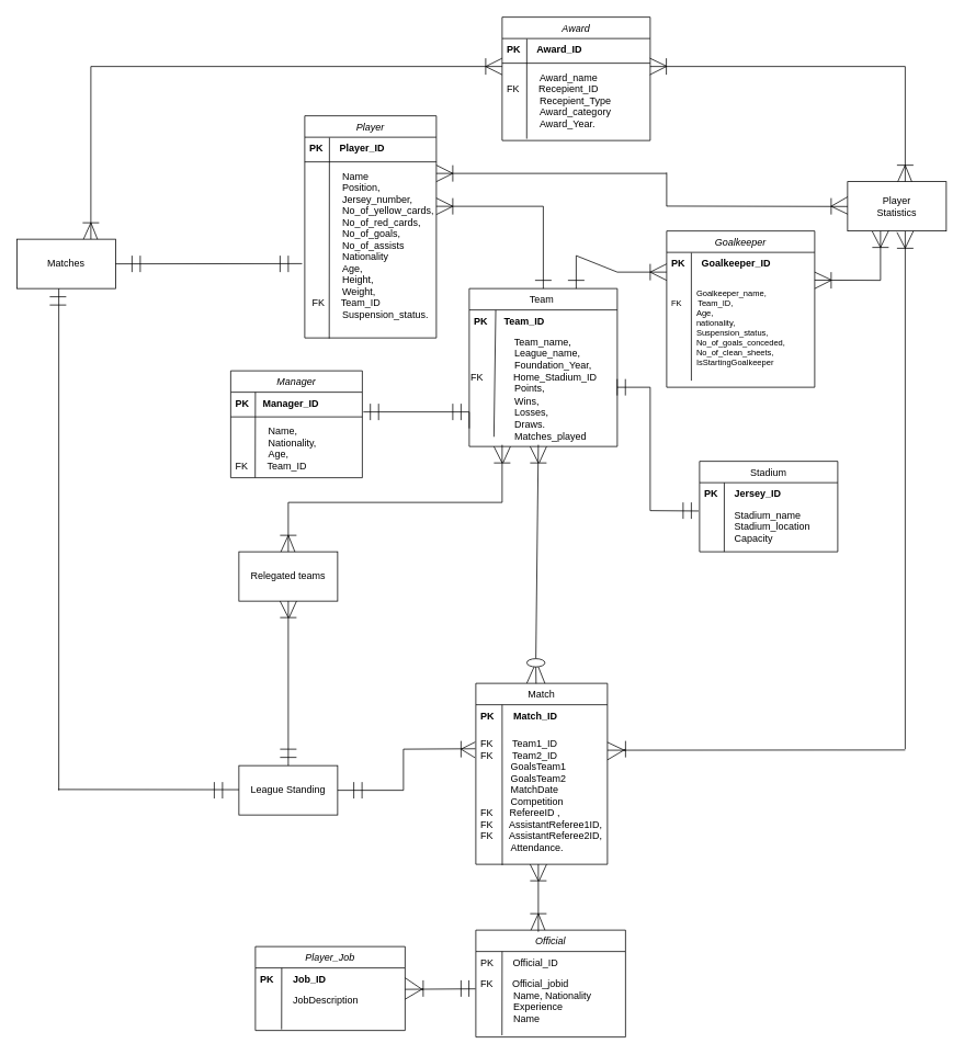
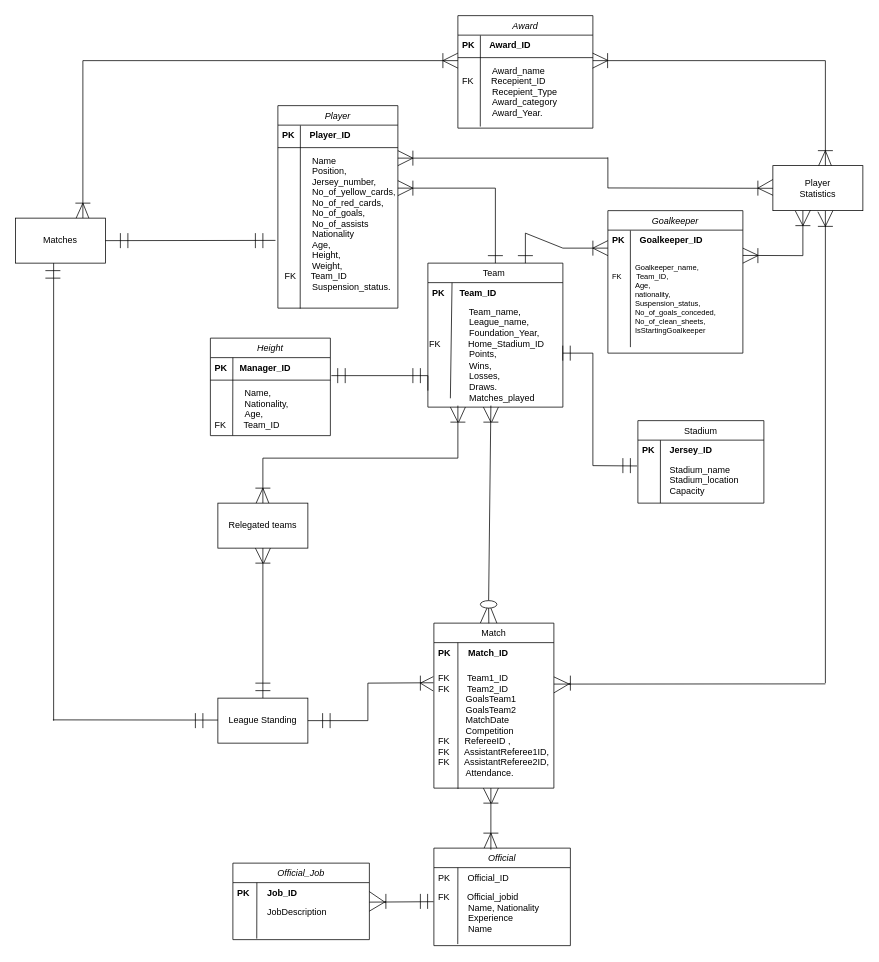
- <mxCell id="34" value="Manager" style="swimlane;fontStyle=2;align=center;verticalAlign=top;childLayout=stackLayout;horizontal=1;startSize=26;horizontalStack=0;resizeParent=1;resizeLast=0;collapsible=1;marginBottom=0;rounded=0;shadow=0;strokeWidth=1;" vertex="1" parent="1"><mxGeometry x="280" y="450" width="160" height="130" as="geometry"><mxRectangle x="230" y="140" width="160" height="26" as="alternateBounds" /></mxGeometry></mxCell>
+ <mxCell id="34" value="Height" style="swimlane;fontStyle=2;align=center;verticalAlign=top;childLayout=stackLayout;horizontal=1;startSize=26;horizontalStack=0;resizeParent=1;resizeLast=0;collapsible=1;marginBottom=0;rounded=0;shadow=0;strokeWidth=1;" vertex="1" parent="1"><mxGeometry x="280" y="450" width="160" height="130" as="geometry"><mxRectangle x="230" y="140" width="160" height="26" as="alternateBounds" /></mxGeometry></mxCell>
- <mxCell id="144" value="Player_Job" style="swimlane;fontStyle=2;align=center;verticalAlign=top;childLayout=stackLayout;horizontal=1;startSize=26;horizontalStack=0;resizeParent=1;resizeLast=0;collapsible=1;marginBottom=0;rounded=0;shadow=0;strokeWidth=1;" vertex="1" parent="1"><mxGeometry x="310" y="1150" width="182" height="102" as="geometry"><mxRectangle x="230" y="140" width="160" height="26" as="alternateBounds" /></mxGeometry></mxCell>
+ <mxCell id="144" value="Official_Job" style="swimlane;fontStyle=2;align=center;verticalAlign=top;childLayout=stackLayout;horizontal=1;startSize=26;horizontalStack=0;resizeParent=1;resizeLast=0;collapsible=1;marginBottom=0;rounded=0;shadow=0;strokeWidth=1;" vertex="1" parent="1"><mxGeometry x="310" y="1150" width="182" height="102" as="geometry"><mxRectangle x="230" y="140" width="160" height="26" as="alternateBounds" /></mxGeometry></mxCell>
